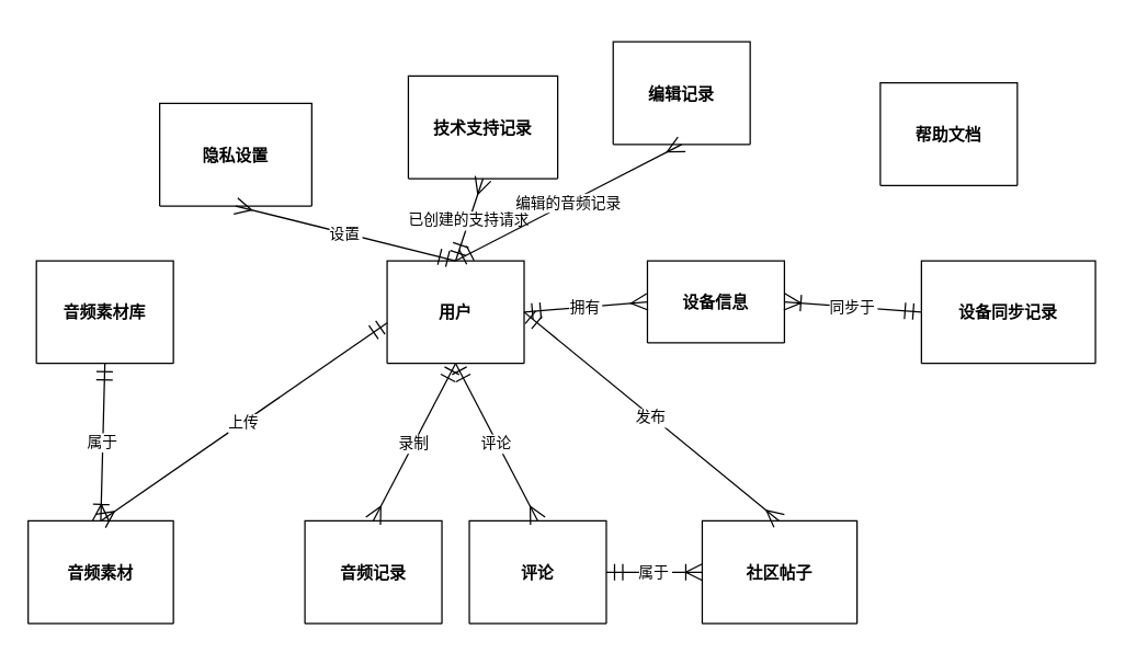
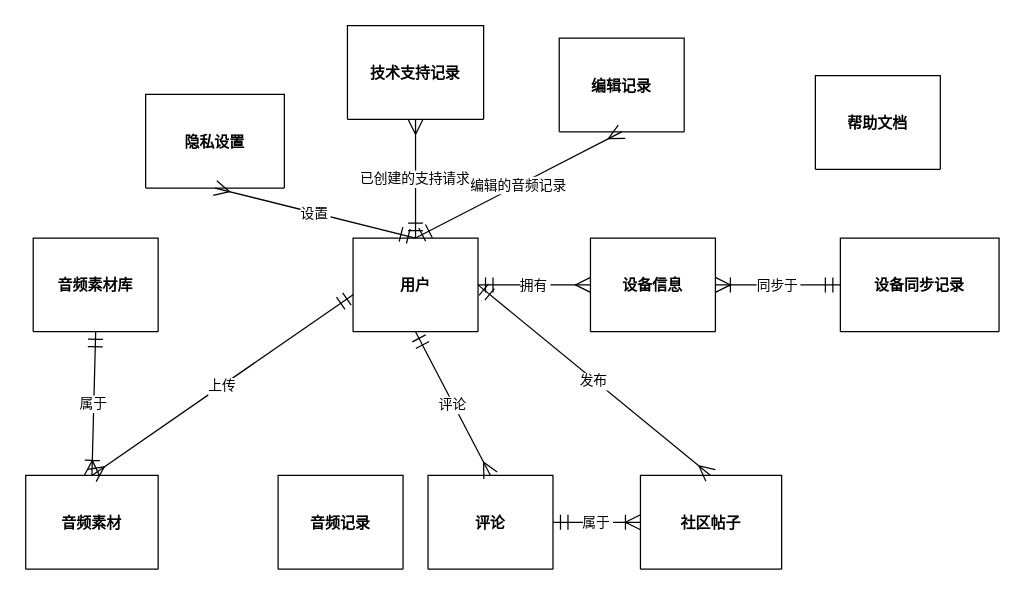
- <mxCell id="9" value="技术支持记录" style="shape=table;startSize=75;container=1;collapsible=0;childLayout=tableLayout;fixedRows=1;rowLines=1;fontStyle=1;align=center;resizeLast=1;" vertex="1" parent="1"><mxGeometry x="297.5" y="55" width="109" height="75" as="geometry" /></mxCell>
+ <mxCell id="9" value="技术支持记录" style="shape=table;startSize=75;container=1;collapsible=0;childLayout=tableLayout;fixedRows=1;rowLines=1;fontStyle=1;align=center;resizeLast=1;" vertex="1" parent="1"><mxGeometry x="277.5" y="20" width="109" height="75" as="geometry" /></mxCell>
- <mxCell id="24" value="帮助文档" style="shape=table;startSize=75;container=1;collapsible=0;childLayout=tableLayout;fixedRows=1;rowLines=1;fontStyle=1;align=center;resizeLast=1;" vertex="1" parent="1"><mxGeometry x="642" y="60" width="100" height="75" as="geometry" /></mxCell>
+ <mxCell id="24" value="帮助文档" style="shape=table;startSize=75;container=1;collapsible=0;childLayout=tableLayout;fixedRows=1;rowLines=1;fontStyle=1;align=center;resizeLast=1;" vertex="1" parent="1"><mxGeometry x="652" y="60" width="100" height="75" as="geometry" /></mxCell>
- <mxCell id="7" value="设备信息" style="shape=table;startSize=75;container=1;collapsible=0;childLayout=tableLayout;fixedRows=1;rowLines=1;fontStyle=1;align=center;resizeLast=1;" vertex="1" parent="1"><mxGeometry x="472" y="190" width="100" height="60" as="geometry" /></mxCell>
+ <mxCell id="7" value="设备信息" style="shape=table;startSize=75;container=1;collapsible=0;childLayout=tableLayout;fixedRows=1;rowLines=1;fontStyle=1;align=center;resizeLast=1;" vertex="1" parent="1"><mxGeometry x="472" y="190" width="100" height="75" as="geometry" /></mxCell>
- <mxCell id="13" value="录制" style="curved=1;startArrow=ERmandOne;startSize=10;;endArrow=ERmany;endSize=10;;exitX=0.5;exitY=1;entryX=0.498;entryY=0;rounded=0;exitDx=0;exitDy=0;" edge="1" parent="1" source="2" target="3"><mxGeometry x="-0.003" relative="1" as="geometry"><mxPoint as="offset" /></mxGeometry></mxCell>
